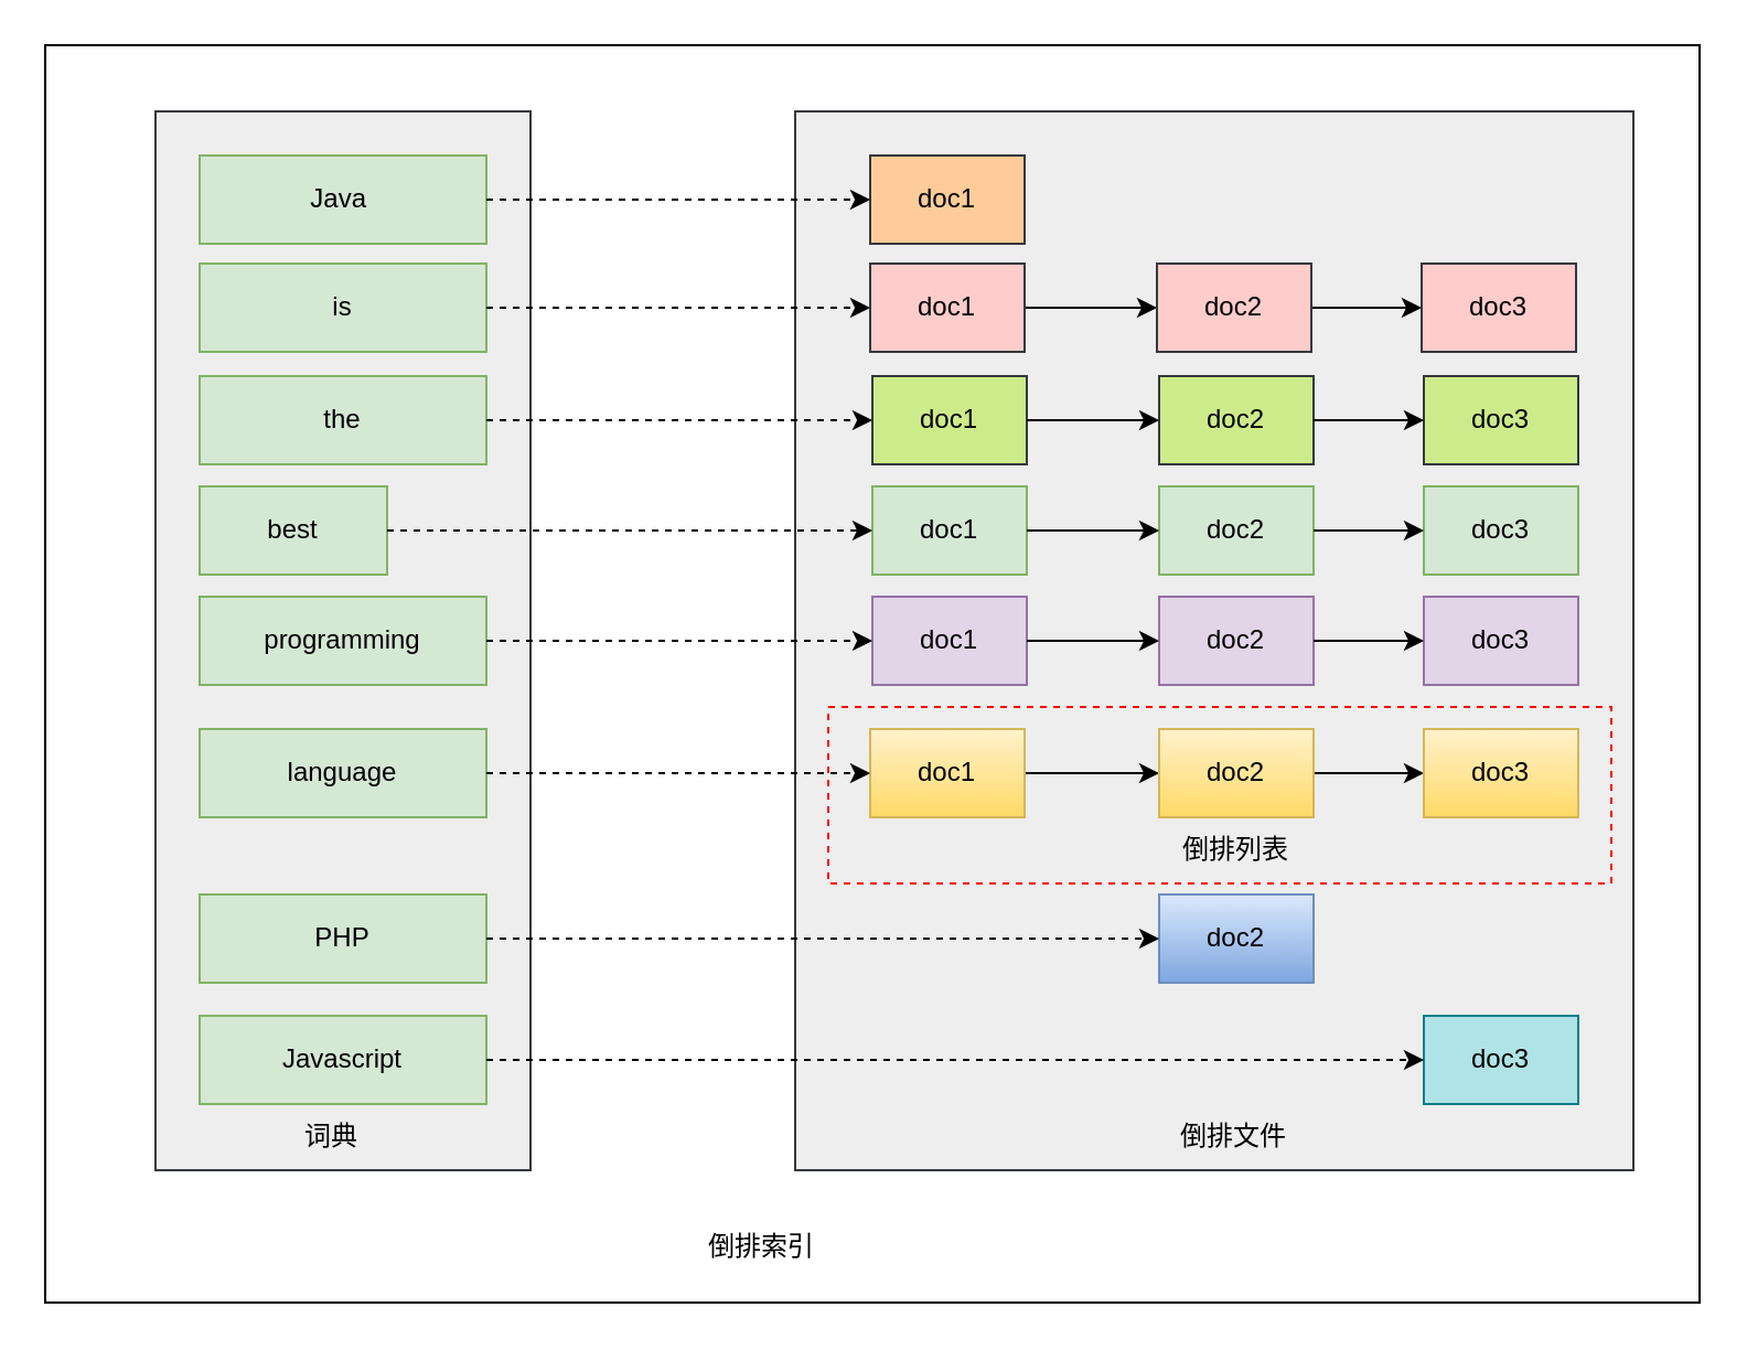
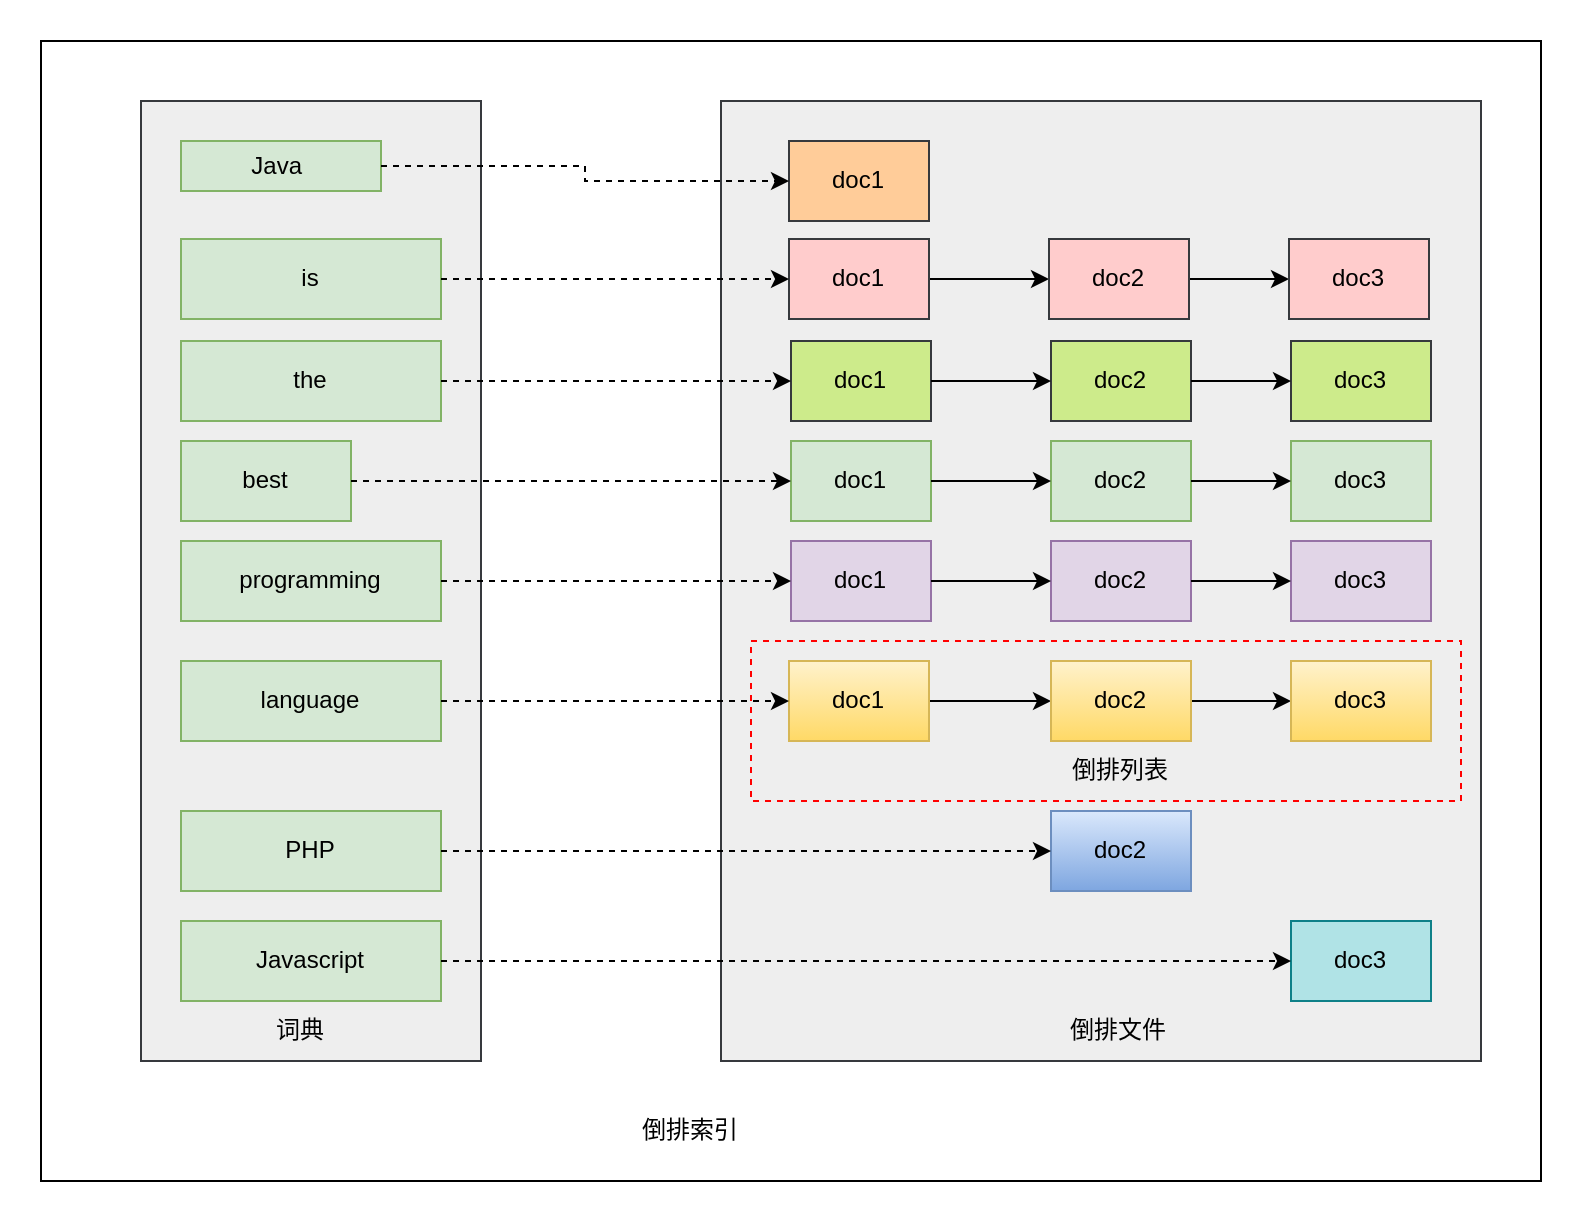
- <mxCell id="4" value="Java&amp;nbsp;" style="rounded=0;whiteSpace=wrap;html=1;fillColor=#d5e8d4;strokeColor=#82b366;" vertex="1" parent="1"><mxGeometry x="90" y="70" width="130" height="40" as="geometry" /></mxCell>
+ <mxCell id="4" value="Java&amp;nbsp;" style="rounded=0;whiteSpace=wrap;html=1;fillColor=#d5e8d4;strokeColor=#82b366;" vertex="1" parent="1"><mxGeometry x="90" y="70" width="100" height="25" as="geometry" /></mxCell>
